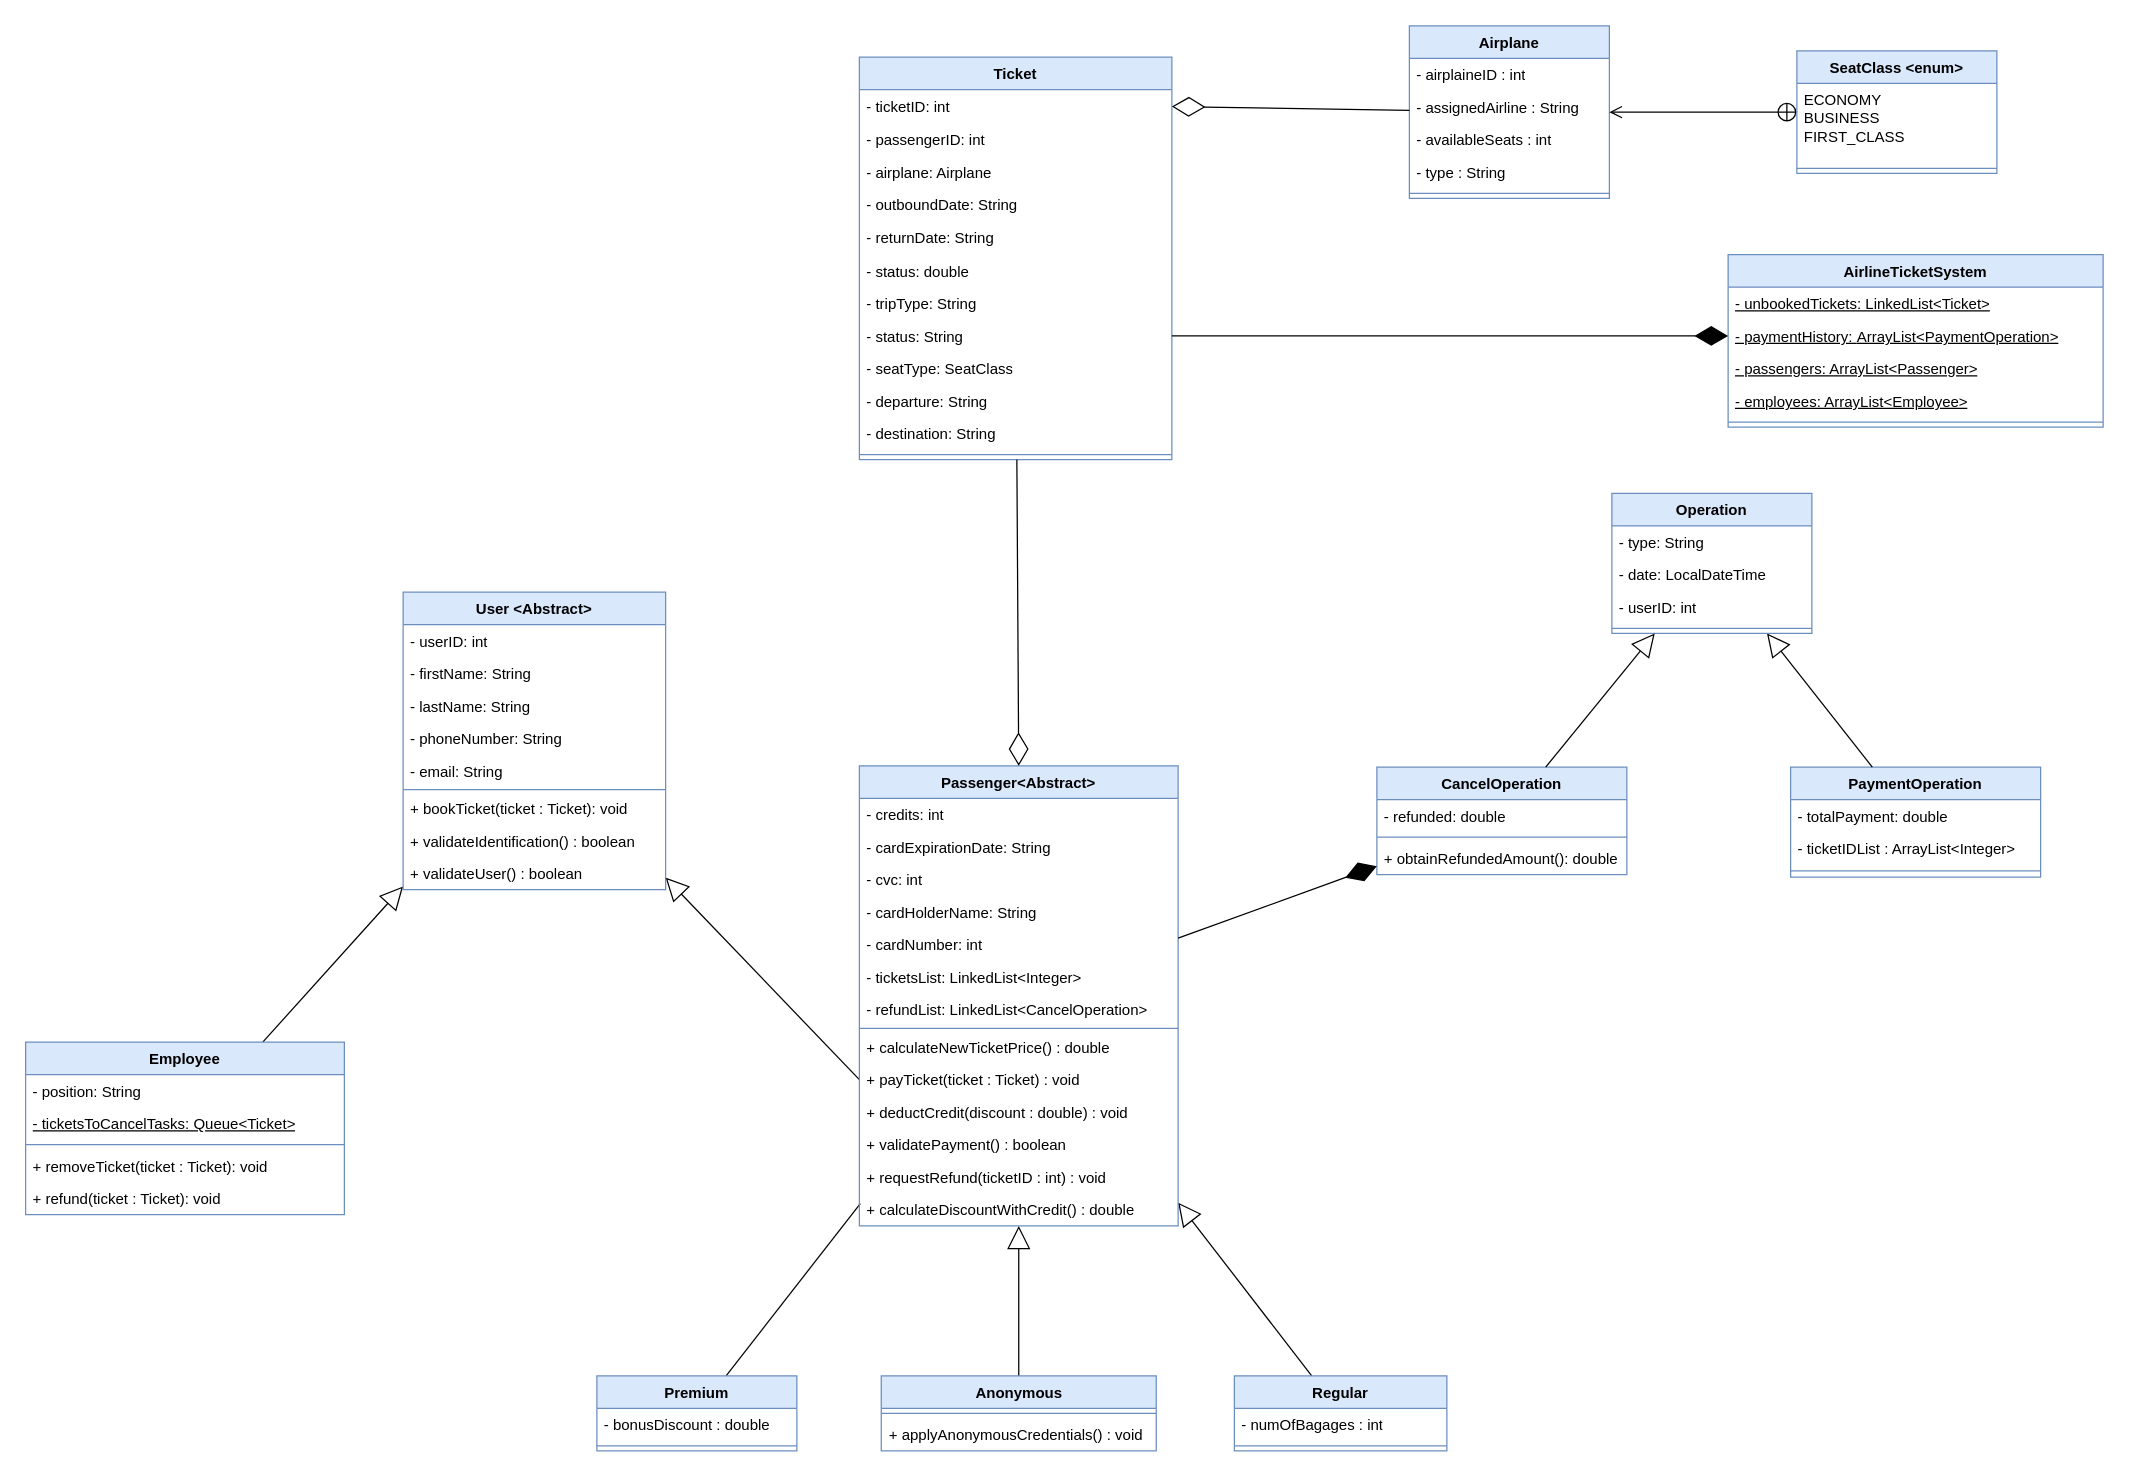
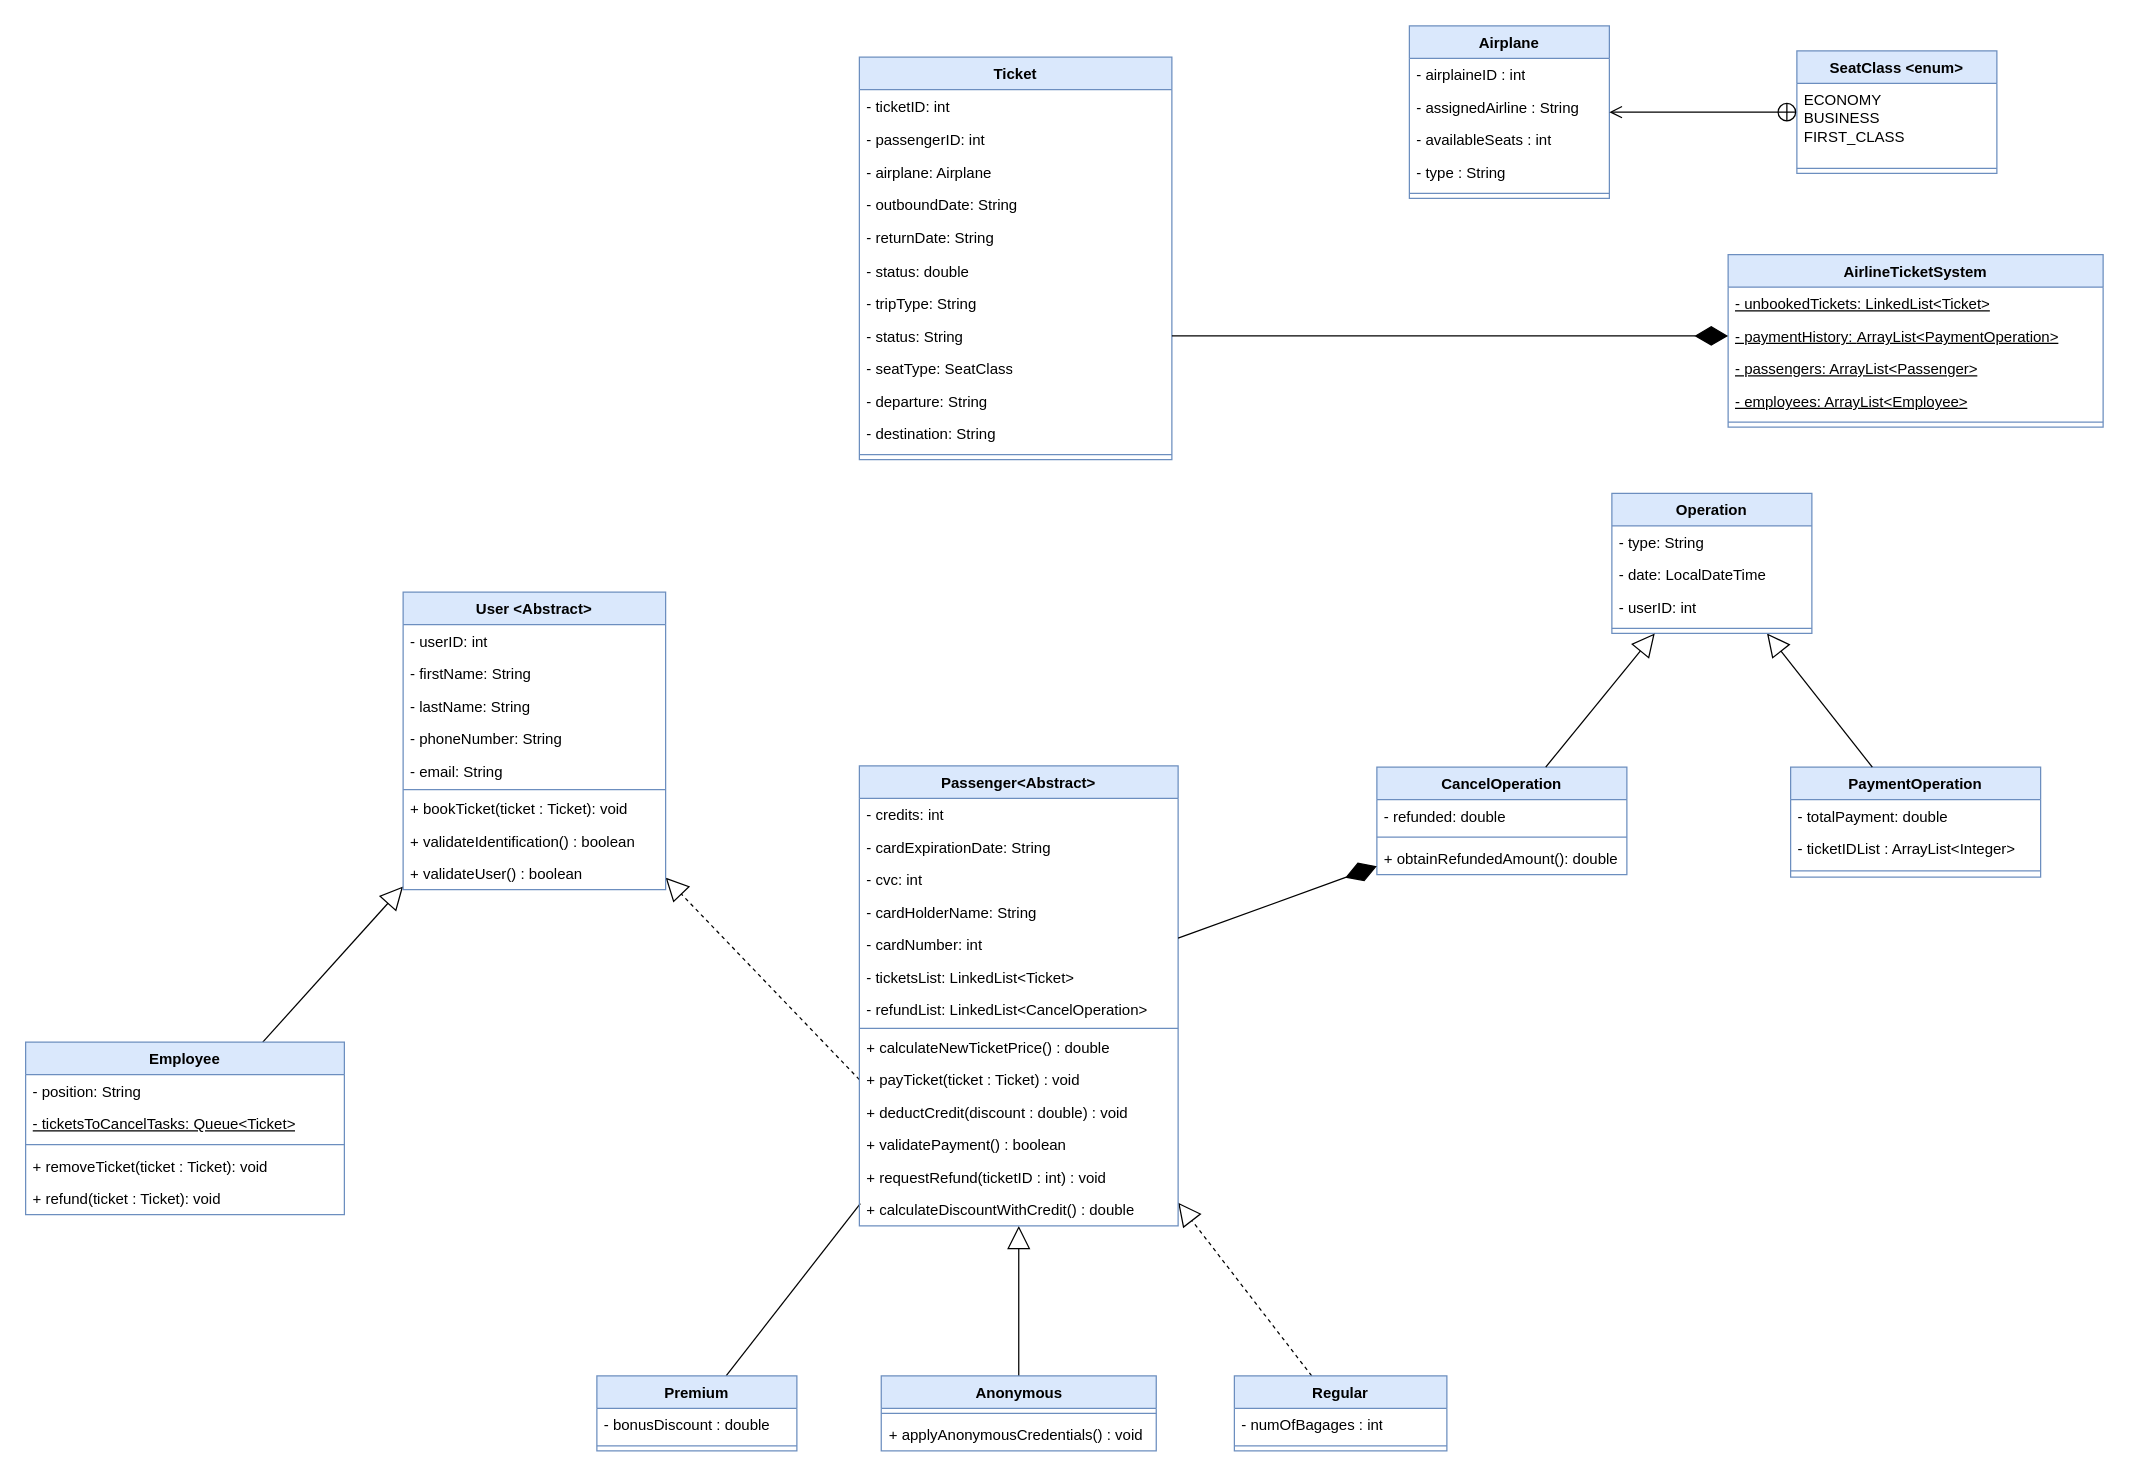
- <mxCell id="82" value="" style="endArrow=diamondThin;endFill=0;endSize=24;html=1;rounded=0;fontSize=12;curved=1;entryX=1;entryY=0.5;entryDx=0;entryDy=0;" parent="1" source="11" target="21" edge="1"><mxGeometry width="160" relative="1" as="geometry"><mxPoint x="1102" y="126.909" as="sourcePoint" /><mxPoint x="1137" y="196.04" as="targetPoint" /></mxGeometry></mxCell>
- <mxCell id="73" value="" style="endArrow=diamondThin;endFill=0;endSize=24;html=1;rounded=0;fontSize=12;curved=1;entryX=0.5;entryY=0;entryDx=0;entryDy=0;" parent="1" source="20" target="52" edge="1"><mxGeometry width="160" relative="1" as="geometry"><mxPoint x="372" y="621.5" as="sourcePoint" /><mxPoint x="522" y="671.5" as="targetPoint" /></mxGeometry></mxCell>
- <mxCell id="58" value="- ticketsList: LinkedList&amp;lt;Integer&amp;gt;" style="text;strokeColor=none;fillColor=none;align=left;verticalAlign=top;spacingLeft=4;spacingRight=4;overflow=hidden;rotatable=0;points=[[0,0.5],[1,0.5]];portConstraint=eastwest;whiteSpace=wrap;html=1;" parent="52" vertex="1"><mxGeometry y="156" width="255" height="26" as="geometry" /></mxCell>
+ <mxCell id="58" value="- ticketsList: LinkedList&amp;lt;Ticket&amp;gt;" style="text;strokeColor=none;fillColor=none;align=left;verticalAlign=top;spacingLeft=4;spacingRight=4;overflow=hidden;rotatable=0;points=[[0,0.5],[1,0.5]];portConstraint=eastwest;whiteSpace=wrap;html=1;" parent="52" vertex="1"><mxGeometry y="156" width="255" height="26" as="geometry" /></mxCell>
- <mxCell id="2" value="" style="endArrow=block;endSize=16;endFill=0;html=1;rounded=0;exitX=0;exitY=0.5;exitDx=0;exitDy=0;" parent="1" source="62" target="36" edge="1"><mxGeometry width="160" relative="1" as="geometry"><mxPoint x="1322" y="696.658" as="sourcePoint" /><mxPoint x="1372" y="670.342" as="targetPoint" /></mxGeometry></mxCell>
+ <mxCell id="2" value="" style="endArrow=block;endSize=16;endFill=0;html=1;rounded=0;exitX=0;exitY=0.5;exitDx=0;exitDy=0;dashed=1;" parent="1" source="62" target="36" edge="1"><mxGeometry width="160" relative="1" as="geometry"><mxPoint x="1322" y="696.658" as="sourcePoint" /><mxPoint x="1372" y="670.342" as="targetPoint" /></mxGeometry></mxCell>
- <mxCell id="5" value="" style="endArrow=block;endSize=16;endFill=0;html=1;rounded=0;" parent="1" source="17" target="52" edge="1"><mxGeometry width="160" relative="1" as="geometry"><mxPoint x="1043" y="893" as="sourcePoint" /><mxPoint x="917" y="1000" as="targetPoint" /></mxGeometry></mxCell>
+ <mxCell id="5" value="" style="endArrow=block;endSize=16;endFill=0;html=1;rounded=0;dashed=1;" parent="1" source="17" target="52" edge="1"><mxGeometry width="160" relative="1" as="geometry"><mxPoint x="1043" y="893" as="sourcePoint" /><mxPoint x="917" y="1000" as="targetPoint" /></mxGeometry></mxCell>
